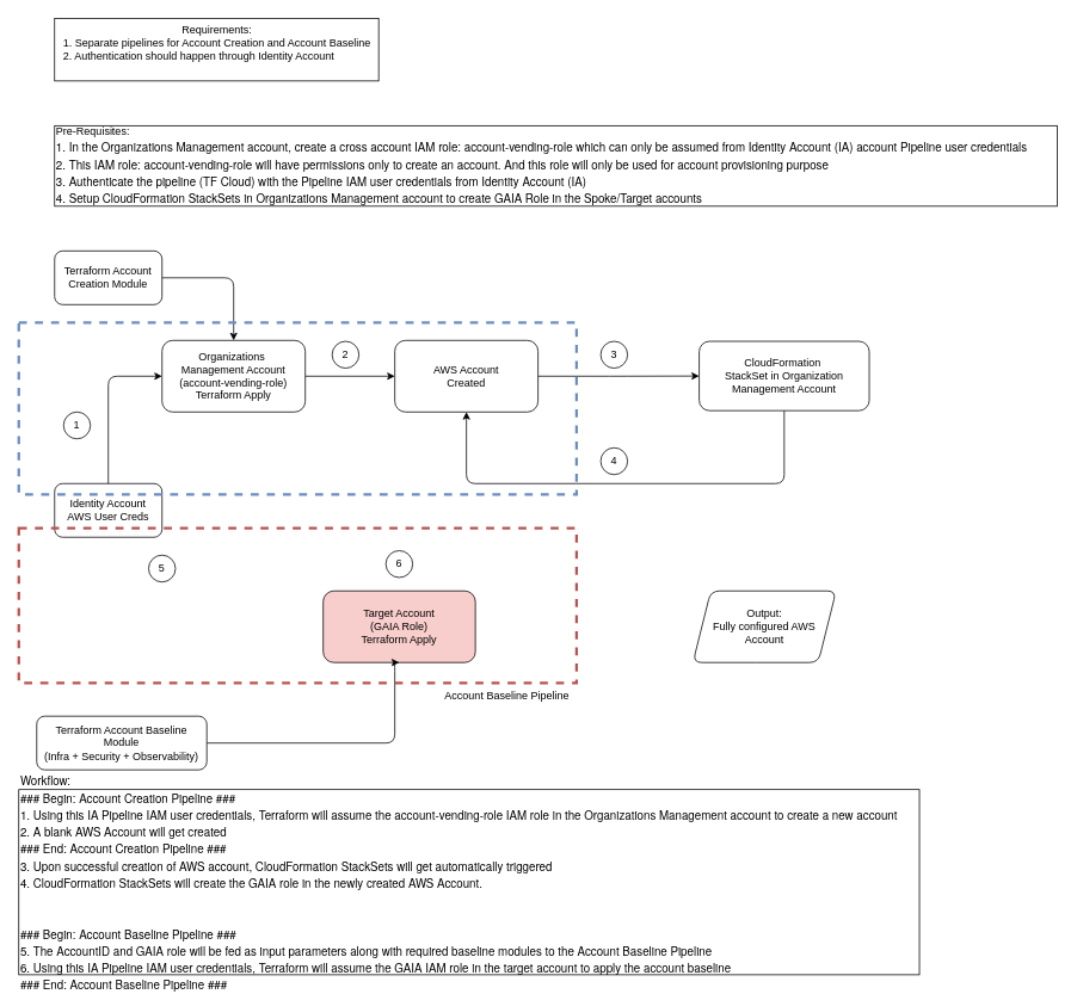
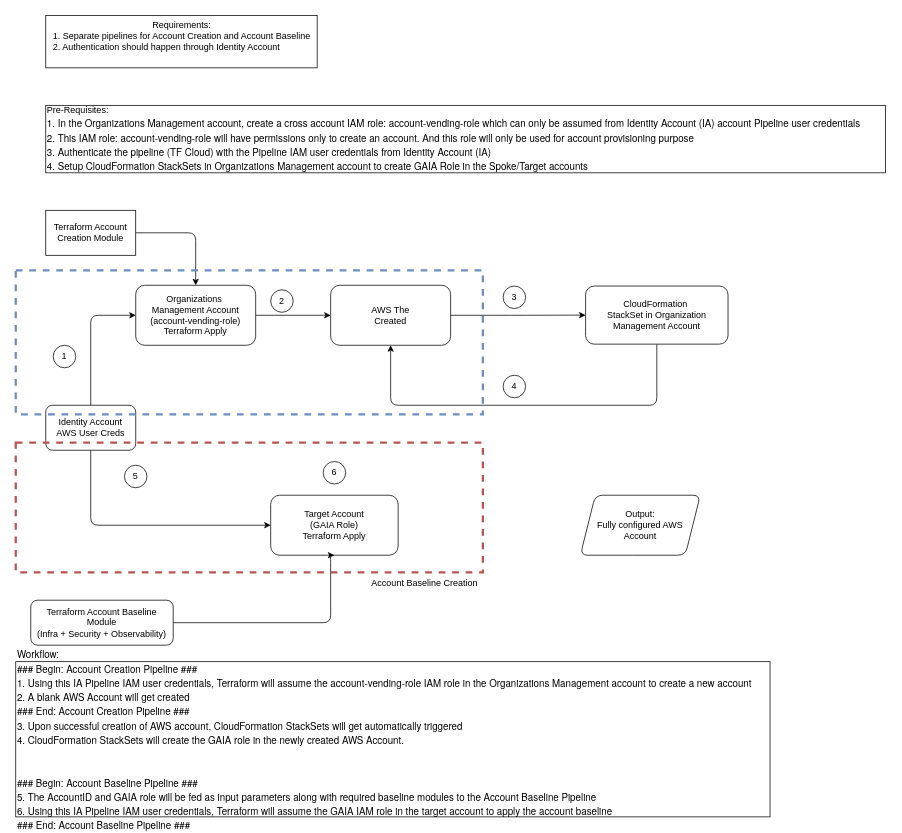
- <mxCell id="14" value="Terraform Account Creation Module" style="rounded=1;whiteSpace=wrap;html=1;" parent="1" vertex="1"><mxGeometry x="60" y="280" width="120" height="60" as="geometry" /></mxCell>
+ <mxCell id="14" value="Terraform Account Creation Module" style="whiteSpace=wrap;html=1;rounded=0;" parent="1" vertex="1"><mxGeometry x="60" y="280" width="120" height="60" as="geometry" /></mxCell>
- <mxCell id="23" value="2" style="ellipse;whiteSpace=wrap;html=1;aspect=fixed;rounded=0;strokeColor=default;strokeWidth=1;fillColor=none;gradientColor=none;" parent="1" vertex="1"><mxGeometry x="370" y="381" width="30" height="30" as="geometry" /></mxCell>
+ <mxCell id="23" value="2" style="ellipse;whiteSpace=wrap;html=1;aspect=fixed;rounded=0;strokeColor=default;strokeWidth=1;fillColor=none;gradientColor=none;" parent="1" vertex="1"><mxGeometry x="360" y="386" width="30" height="30" as="geometry" /></mxCell>
- <mxCell id="8" value="AWS Account&lt;br&gt;Created" style="whiteSpace=wrap;html=1;rounded=1;" parent="1" vertex="1"><mxGeometry x="440" y="380" width="160" height="80" as="geometry" /></mxCell>
+ <mxCell id="8" value="AWS The&lt;br&gt;Created" style="whiteSpace=wrap;html=1;rounded=1;" parent="1" vertex="1"><mxGeometry x="440" y="380" width="160" height="80" as="geometry" /></mxCell>
+ <mxCell id="5" style="edgeStyle=orthogonalEdgeStyle;rounded=1;orthogonalLoop=1;jettySize=auto;html=1;entryX=0;entryY=0.5;entryDx=0;entryDy=0;" parent="1" source="6" target="11" edge="1"><mxGeometry relative="1" as="geometry"><Array as="points"><mxPoint x="120" y="700" /></Array></mxGeometry></mxCell>
- <mxCell id="11" value="Target Account&lt;br&gt;(GAIA Role)&lt;br&gt;Terraform Apply" style="whiteSpace=wrap;html=1;rounded=1;fillColor=#f8cecc;" parent="1" vertex="1"><mxGeometry x="360" y="660" width="170" height="80" as="geometry" /></mxCell>
+ <mxCell id="11" value="Target Account&lt;br&gt;(GAIA Role)&lt;br&gt;Terraform Apply" style="whiteSpace=wrap;html=1;rounded=1;" parent="1" vertex="1"><mxGeometry x="360" y="660" width="170" height="80" as="geometry" /></mxCell>
- <mxCell id="18" value="Account Baseline Pipeline" style="text;html=1;align=center;verticalAlign=middle;resizable=0;points=[];autosize=1;strokeColor=none;fillColor=none;" parent="1" vertex="1"><mxGeometry x="486" y="765" width="157" height="26" as="geometry" /></mxCell>
+ <mxCell id="18" value="Account Baseline Creation" style="text;html=1;align=center;verticalAlign=middle;resizable=0;points=[];autosize=1;strokeColor=none;fillColor=none;" parent="1" vertex="1"><mxGeometry x="486" y="765" width="157" height="26" as="geometry" /></mxCell>
